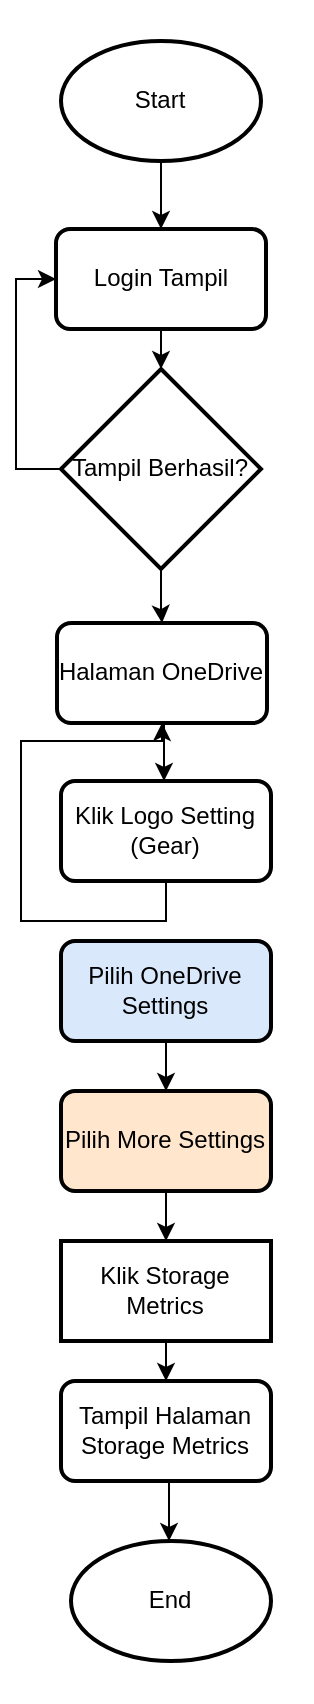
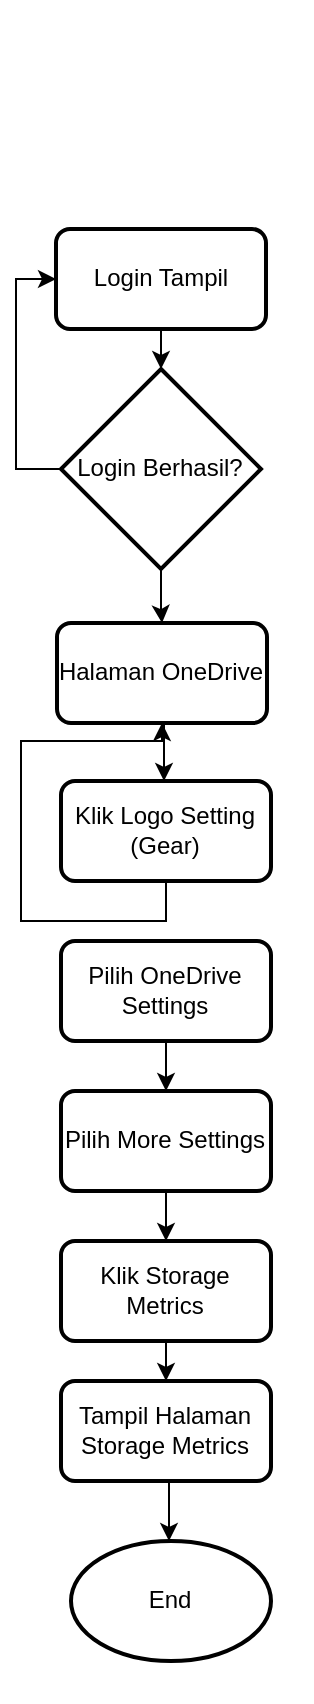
- <mxCell id="3" value="Start" style="strokeWidth=2;html=1;shape=mxgraph.flowchart.start_1;whiteSpace=wrap;" vertex="1" parent="1"><mxGeometry x="23" y="20" width="100" height="60" as="geometry" /></mxCell>
- <mxCell id="2" style="edgeStyle=orthogonalEdgeStyle;rounded=0;orthogonalLoop=1;jettySize=auto;html=1;exitX=0.5;exitY=1;exitDx=0;exitDy=0;exitPerimeter=0;" edge="1" parent="1" source="3" target="5"><mxGeometry relative="1" as="geometry" /></mxCell>
- <mxCell id="10" value="Tampil Berhasil?" style="strokeWidth=2;html=1;shape=mxgraph.flowchart.decision;whiteSpace=wrap;" vertex="1" parent="1"><mxGeometry x="23" y="184" width="100" height="100" as="geometry" /></mxCell>
+ <mxCell id="10" value="Login Berhasil?" style="strokeWidth=2;html=1;shape=mxgraph.flowchart.decision;whiteSpace=wrap;" vertex="1" parent="1"><mxGeometry x="23" y="184" width="100" height="100" as="geometry" /></mxCell>
- <mxCell id="14" value="Pilih OneDrive Settings" style="rounded=1;whiteSpace=wrap;html=1;absoluteArcSize=1;arcSize=14;strokeWidth=2;fillColor=#dae8fc;" vertex="1" parent="1"><mxGeometry x="23" y="470" width="105" height="50" as="geometry" /></mxCell>
+ <mxCell id="14" value="Pilih OneDrive Settings" style="rounded=1;whiteSpace=wrap;html=1;absoluteArcSize=1;arcSize=14;strokeWidth=2;" vertex="1" parent="1"><mxGeometry x="23" y="470" width="105" height="50" as="geometry" /></mxCell>
- <mxCell id="16" value="Pilih More Settings" style="rounded=1;whiteSpace=wrap;html=1;absoluteArcSize=1;arcSize=14;strokeWidth=2;fillColor=#ffe6cc;" vertex="1" parent="1"><mxGeometry x="23" y="545" width="105" height="50" as="geometry" /></mxCell>
+ <mxCell id="16" value="Pilih More Settings" style="rounded=1;whiteSpace=wrap;html=1;absoluteArcSize=1;arcSize=14;strokeWidth=2;" vertex="1" parent="1"><mxGeometry x="23" y="545" width="105" height="50" as="geometry" /></mxCell>
- <mxCell id="18" value="Klik Storage Metrics" style="whiteSpace=wrap;html=1;absoluteArcSize=1;arcSize=14;strokeWidth=2;rounded=0;" vertex="1" parent="1"><mxGeometry x="23" y="620" width="105" height="50" as="geometry" /></mxCell>
+ <mxCell id="18" value="Klik Storage Metrics" style="rounded=1;whiteSpace=wrap;html=1;absoluteArcSize=1;arcSize=14;strokeWidth=2;" vertex="1" parent="1"><mxGeometry x="23" y="620" width="105" height="50" as="geometry" /></mxCell>
